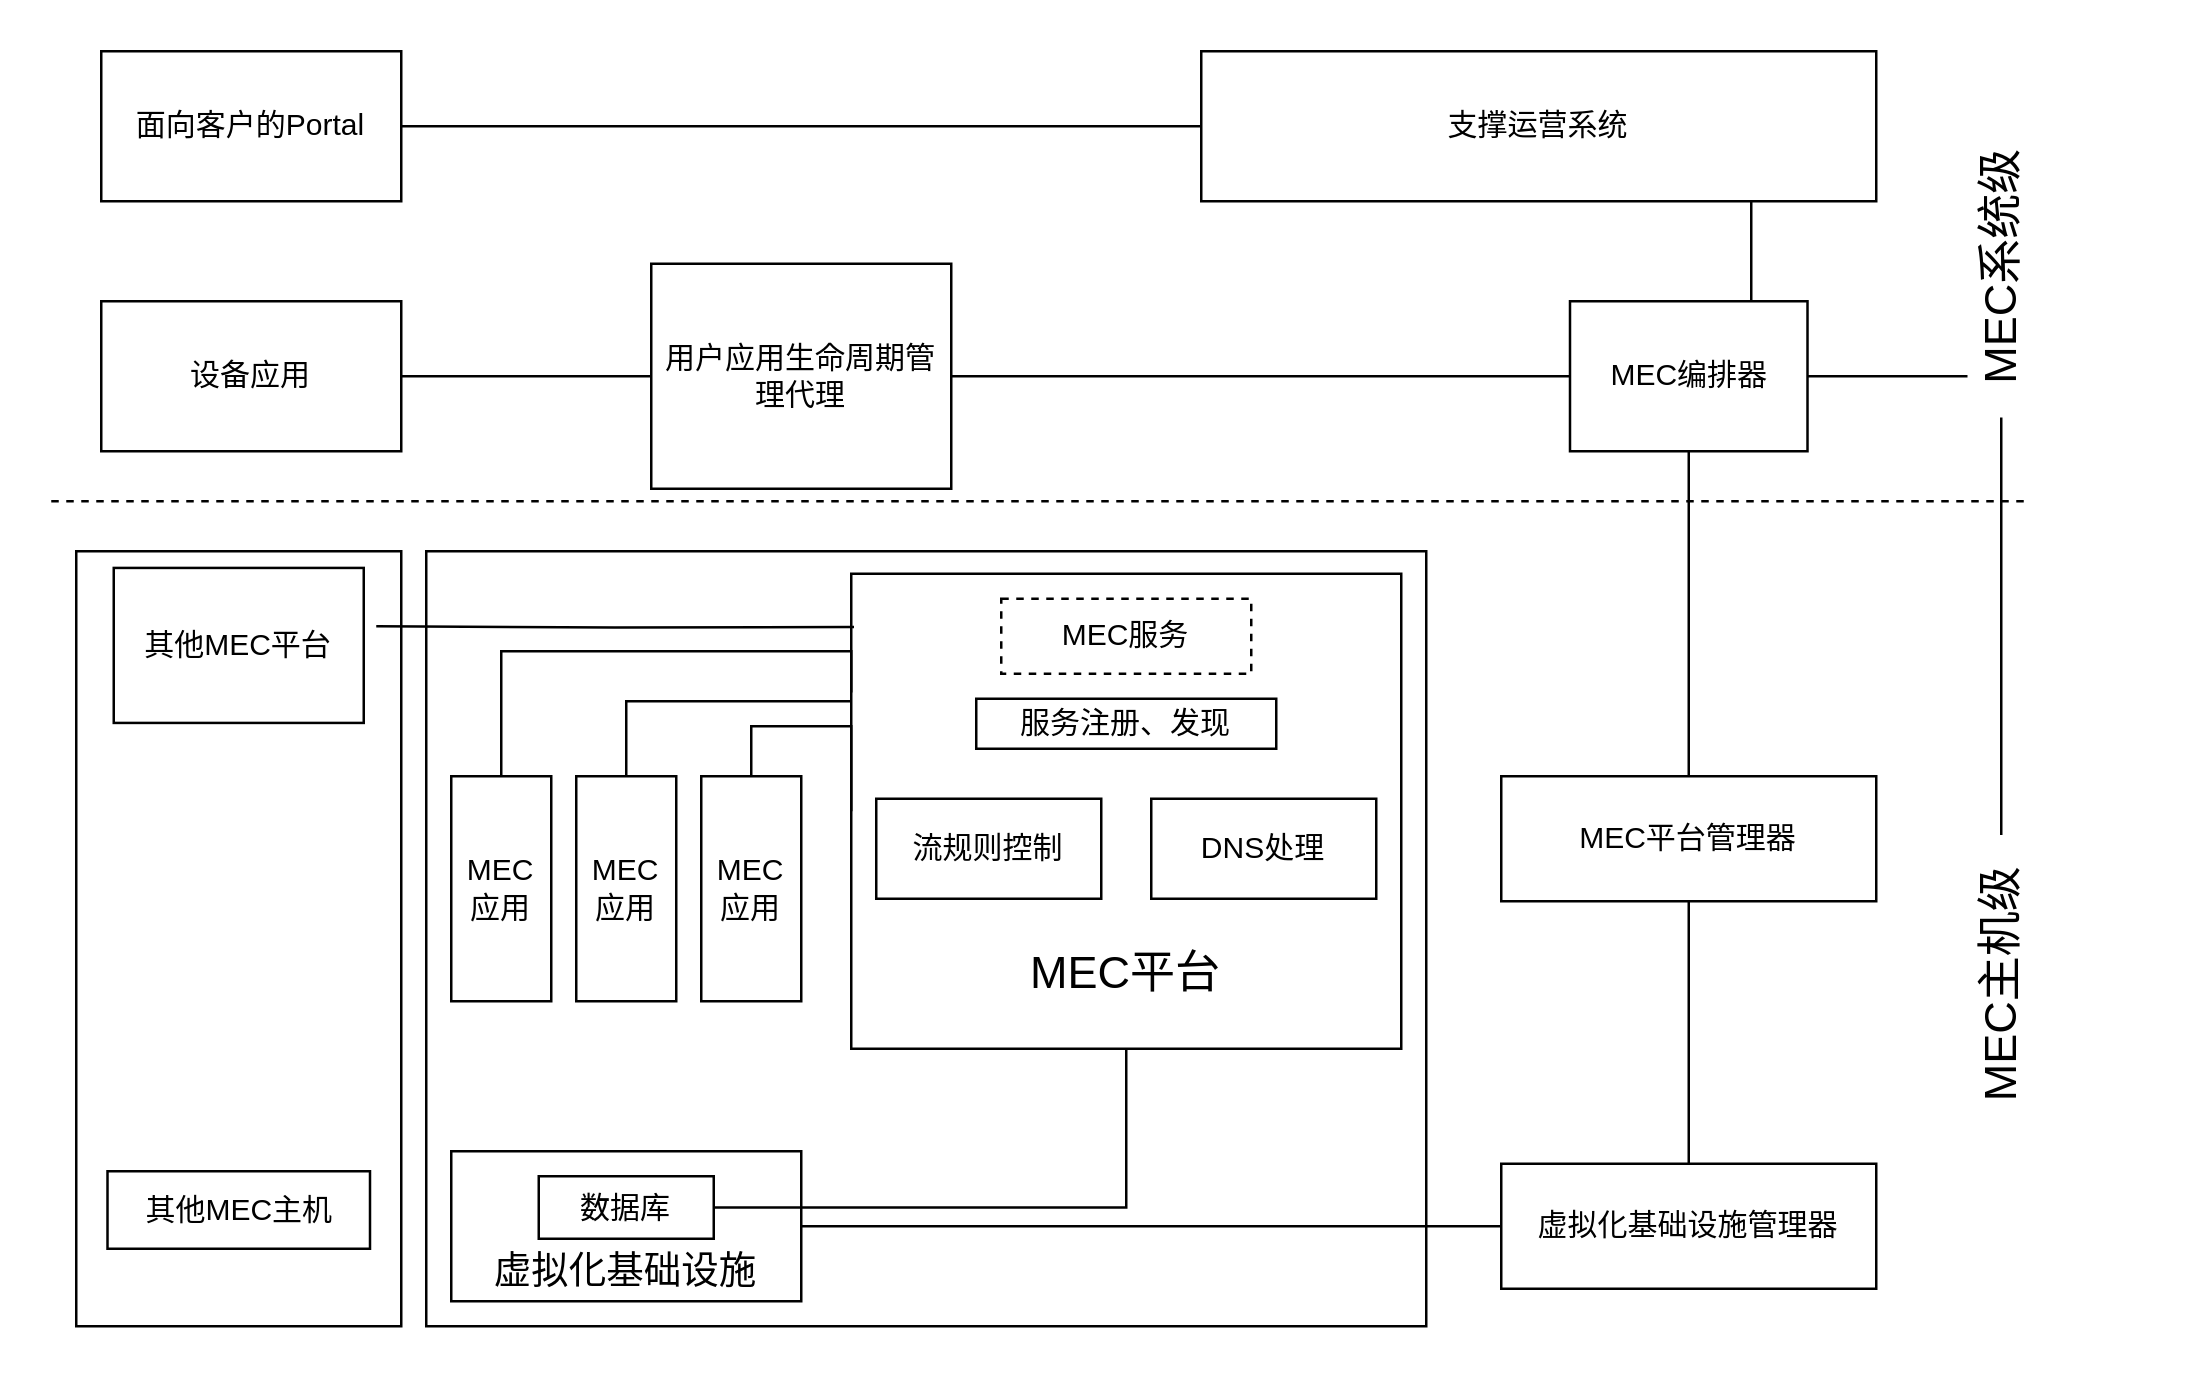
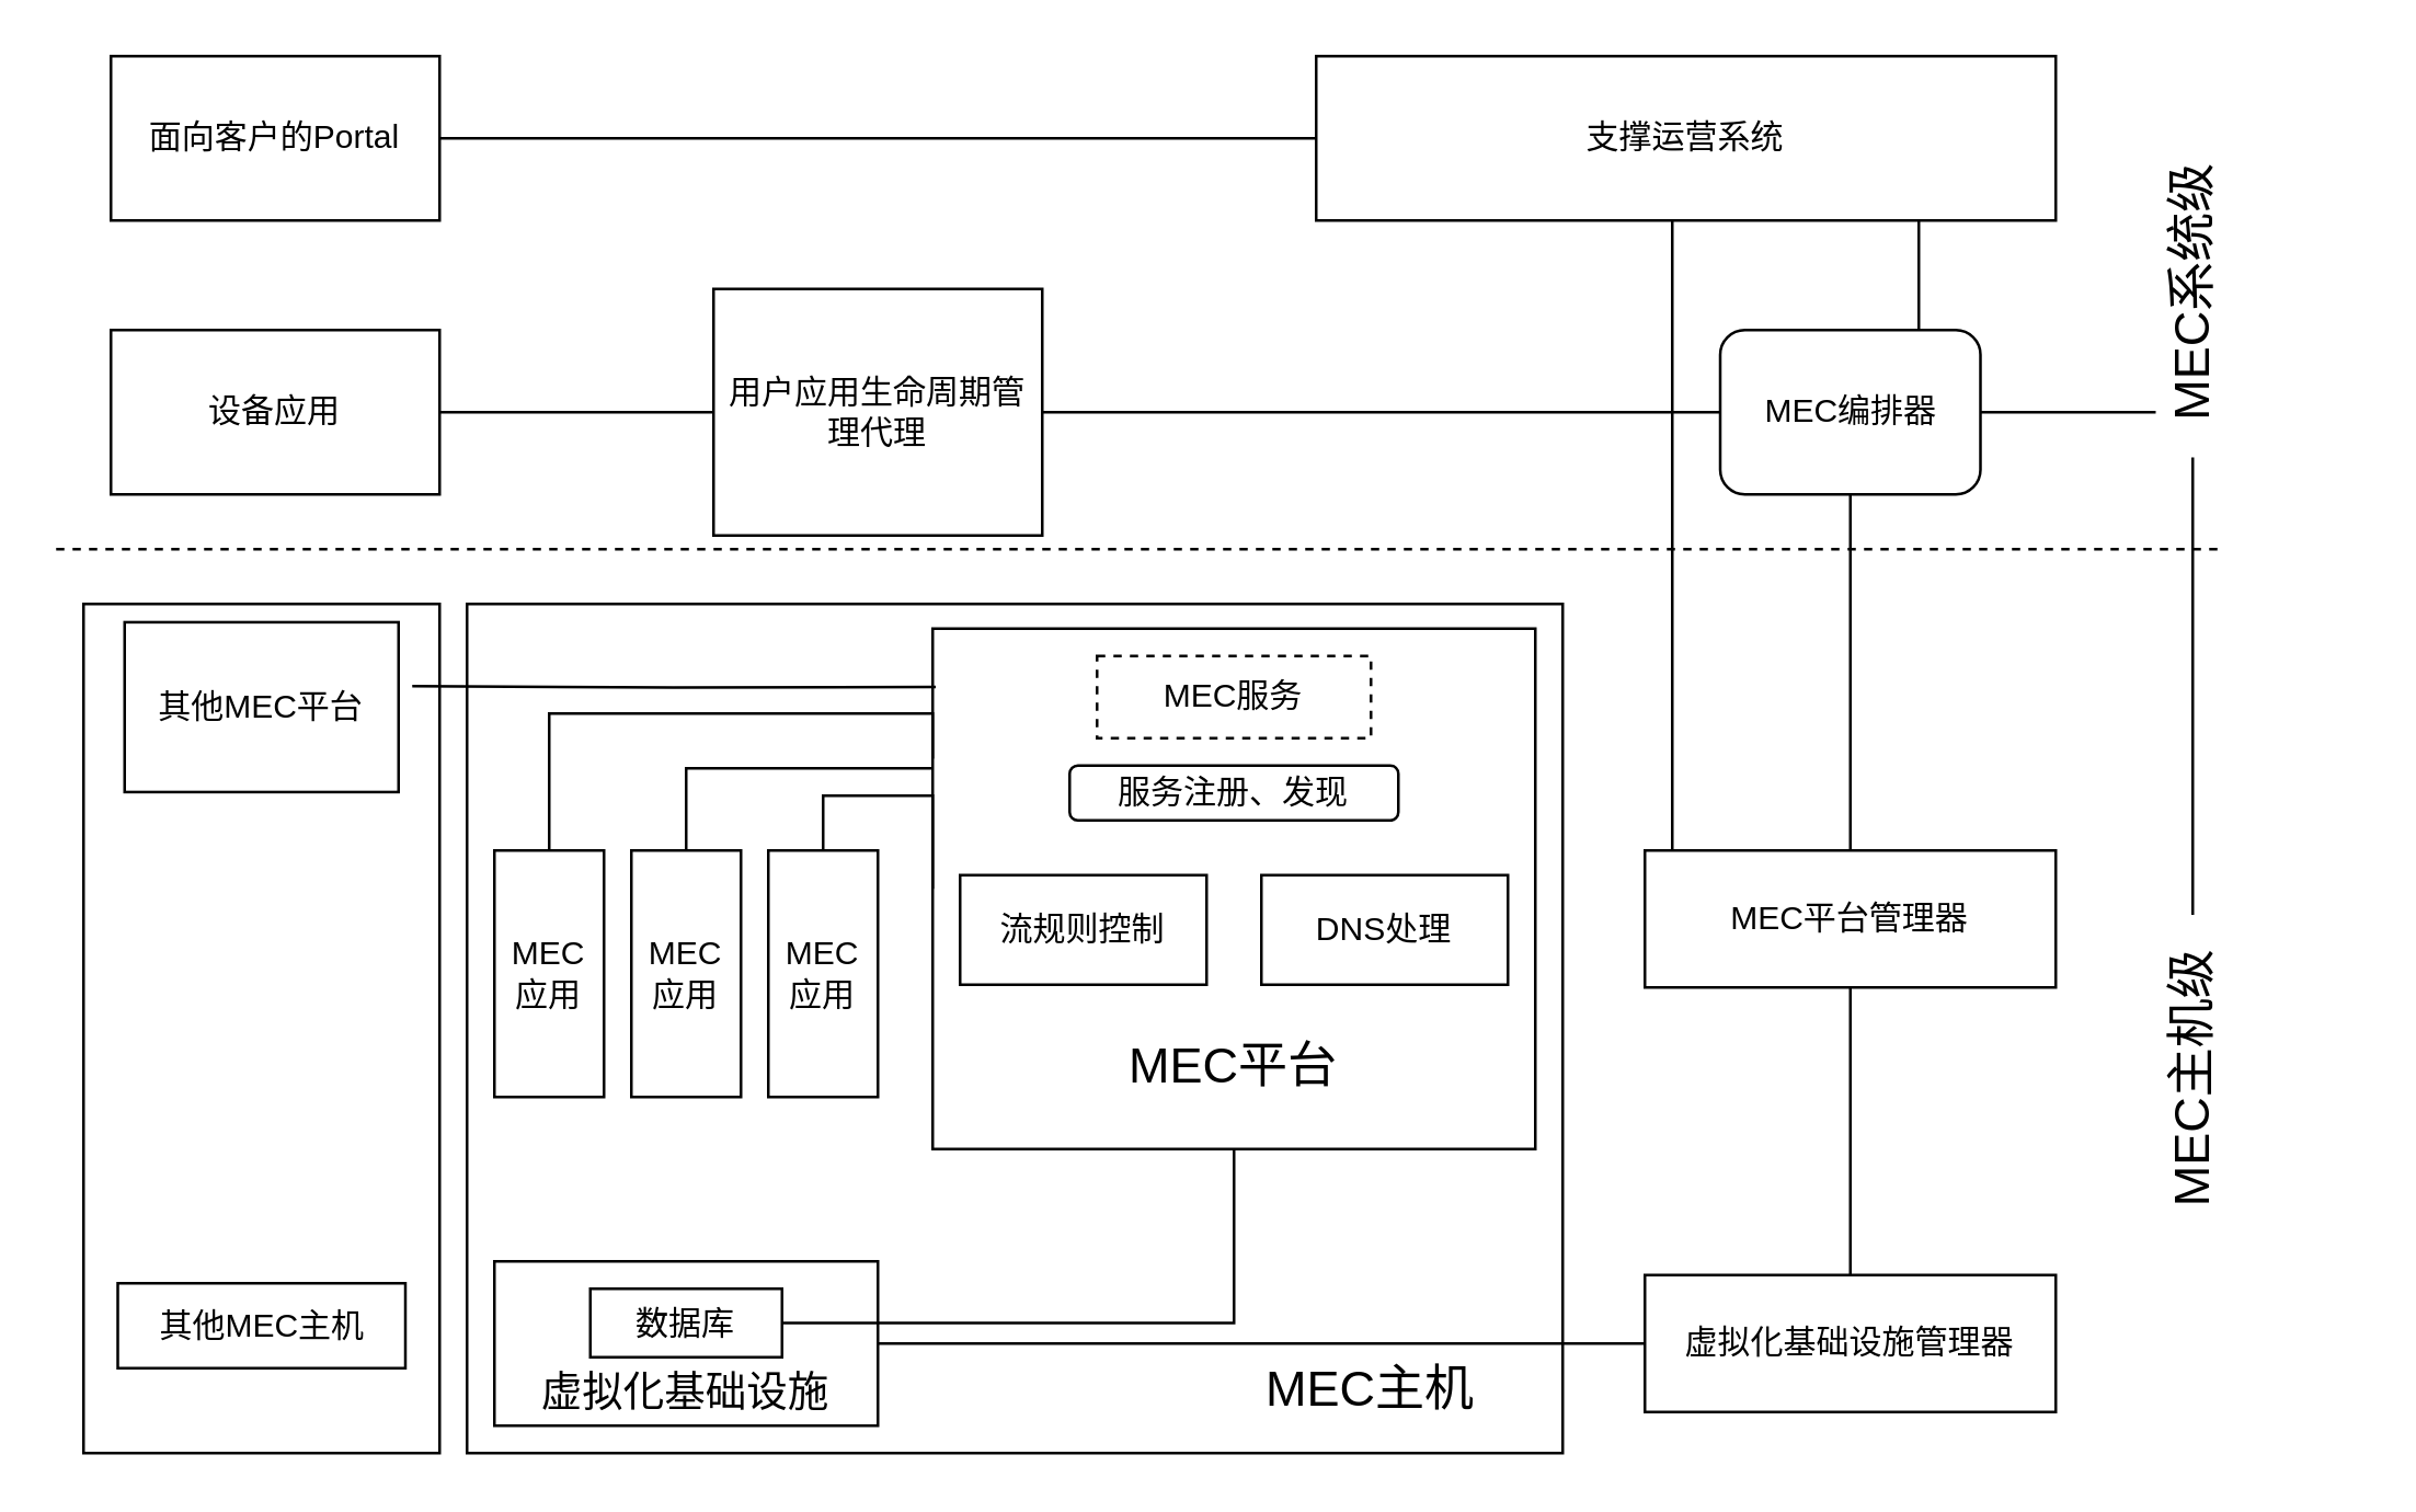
- <mxCell id="14" value="MEC编排器" style="rounded=0;whiteSpace=wrap;html=1;" parent="1" vertex="1"><mxGeometry x="627.5" y="120" width="95" height="60" as="geometry" /></mxCell>
+ <mxCell id="14" value="MEC编排器" style="whiteSpace=wrap;html=1;rounded=1;" parent="1" vertex="1"><mxGeometry x="627.5" y="120" width="95" height="60" as="geometry" /></mxCell>
+ <mxCell id="6" style="edgeStyle=orthogonalEdgeStyle;rounded=0;orthogonalLoop=1;jettySize=auto;html=1;entryX=0.124;entryY=0.02;entryDx=0;entryDy=0;entryPerimeter=0;endArrow=none;endFill=0;" parent="1" source="7" target="41" edge="1"><mxGeometry relative="1" as="geometry"><Array as="points"><mxPoint x="610" y="311" /></Array></mxGeometry></mxCell>
- <mxCell id="27" value="服务注册、发现" style="rounded=0;whiteSpace=wrap;html=1;" parent="24" vertex="1"><mxGeometry x="50" y="50" width="120" height="20" as="geometry" /></mxCell>
+ <mxCell id="27" value="服务注册、发现" style="whiteSpace=wrap;html=1;rounded=1;" parent="24" vertex="1"><mxGeometry x="50" y="50" width="120" height="20" as="geometry" /></mxCell>
+ <mxCell id="34" value="&lt;font style=&quot;font-size: 18px;&quot;&gt;MEC主机&lt;/font&gt;" style="rounded=0;whiteSpace=wrap;html=1;strokeWidth=0;strokeColor=none;" parent="1" vertex="1"><mxGeometry x="440" y="493" width="120" height="27" as="geometry" /></mxCell>
